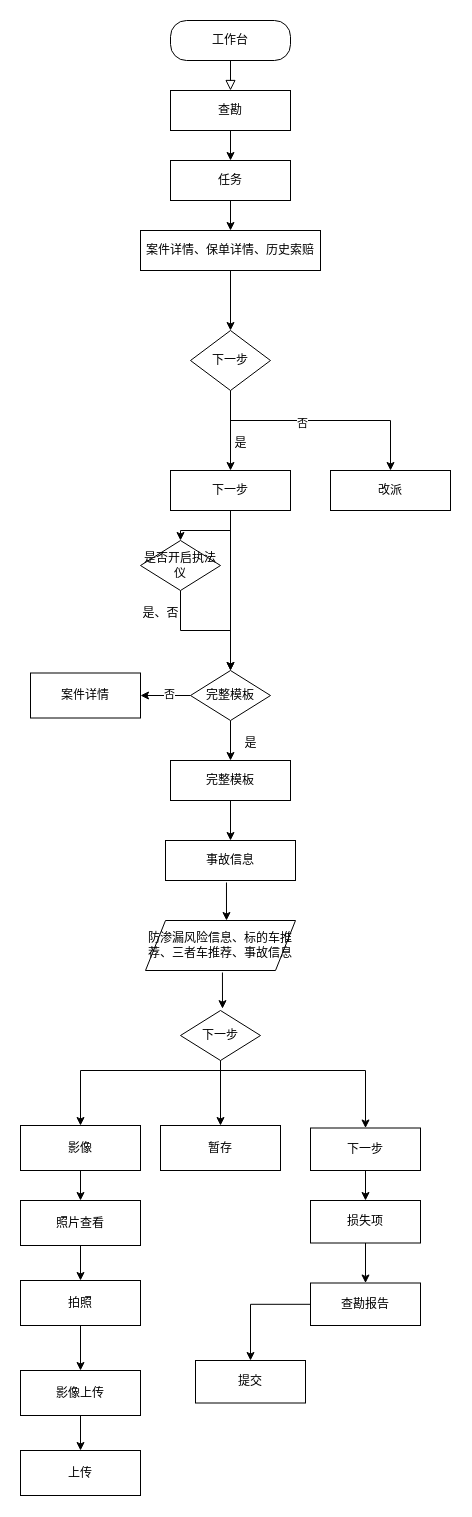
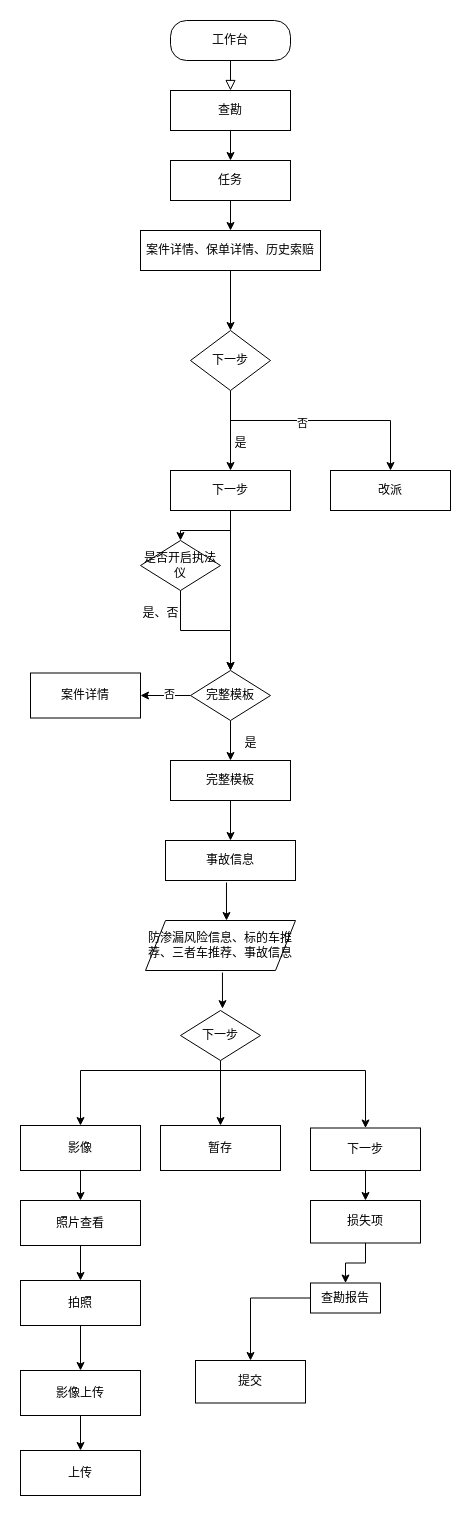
- <mxCell id="53" value="查勘报告" style="whiteSpace=wrap;html=1;" vertex="1" parent="1"><mxGeometry x="310" y="1282.5" width="110" height="42.5" as="geometry" /></mxCell>
+ <mxCell id="53" value="查勘报告" style="whiteSpace=wrap;html=1;" vertex="1" parent="1"><mxGeometry x="310" y="1282.5" width="70" height="30" as="geometry" /></mxCell>
